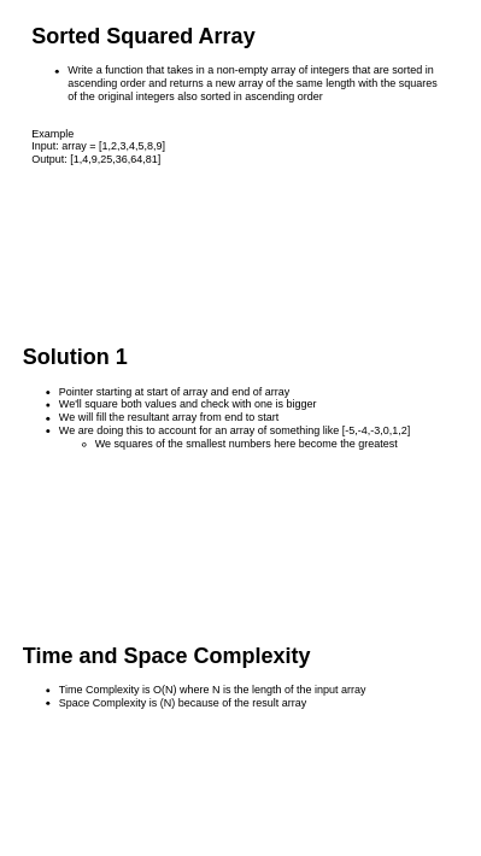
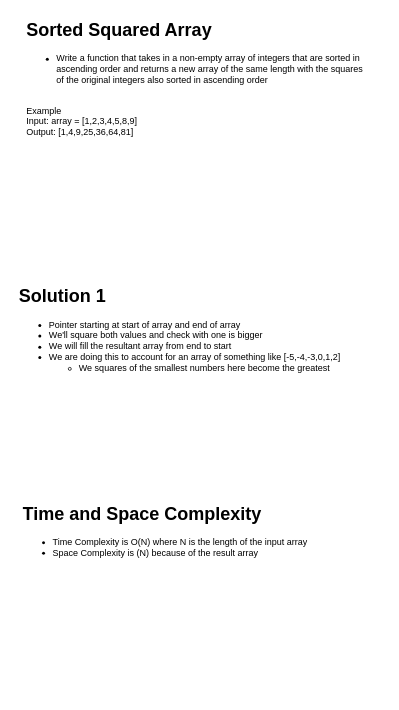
- <mxCell id="4" value="&lt;h1&gt;Time and Space Complexity&lt;/h1&gt;&lt;p&gt;&lt;/p&gt;&lt;ul&gt;&lt;li&gt;Time Complexity is O(N) where N is the length of the input array&lt;/li&gt;&lt;li&gt;Space Complexity is (N) because of the result array&lt;/li&gt;&lt;/ul&gt;&lt;p&gt;&lt;/p&gt;" style="text;html=1;strokeColor=none;fillColor=none;spacing=5;spacingTop=-20;whiteSpace=wrap;overflow=hidden;rounded=0;" vertex="1" parent="1"><mxGeometry x="20" y="705" width="490" height="220" as="geometry" /></mxCell>
+ <mxCell id="4" value="&lt;h1&gt;Time and Space Complexity&lt;/h1&gt;&lt;p&gt;&lt;/p&gt;&lt;ul&gt;&lt;li&gt;Time Complexity is O(N) where N is the length of the input array&lt;/li&gt;&lt;li&gt;Space Complexity is (N) because of the result array&lt;/li&gt;&lt;/ul&gt;&lt;p&gt;&lt;/p&gt;" style="text;html=1;strokeColor=none;fillColor=none;spacing=5;spacingTop=-20;whiteSpace=wrap;overflow=hidden;rounded=0;" vertex="1" parent="1"><mxGeometry x="25" y="665" width="490" height="220" as="geometry" /></mxCell>
